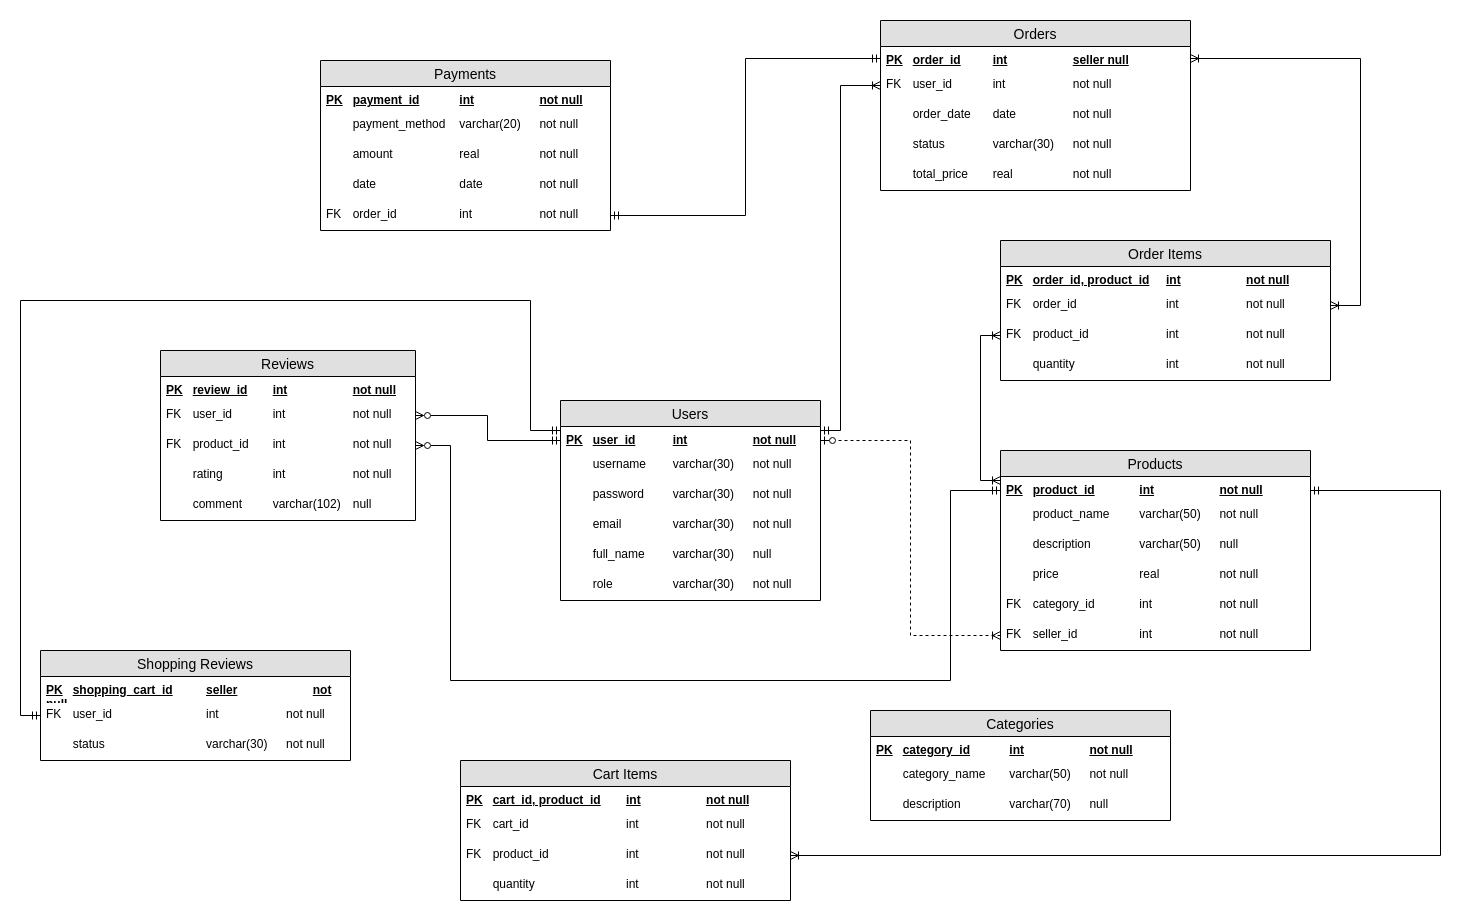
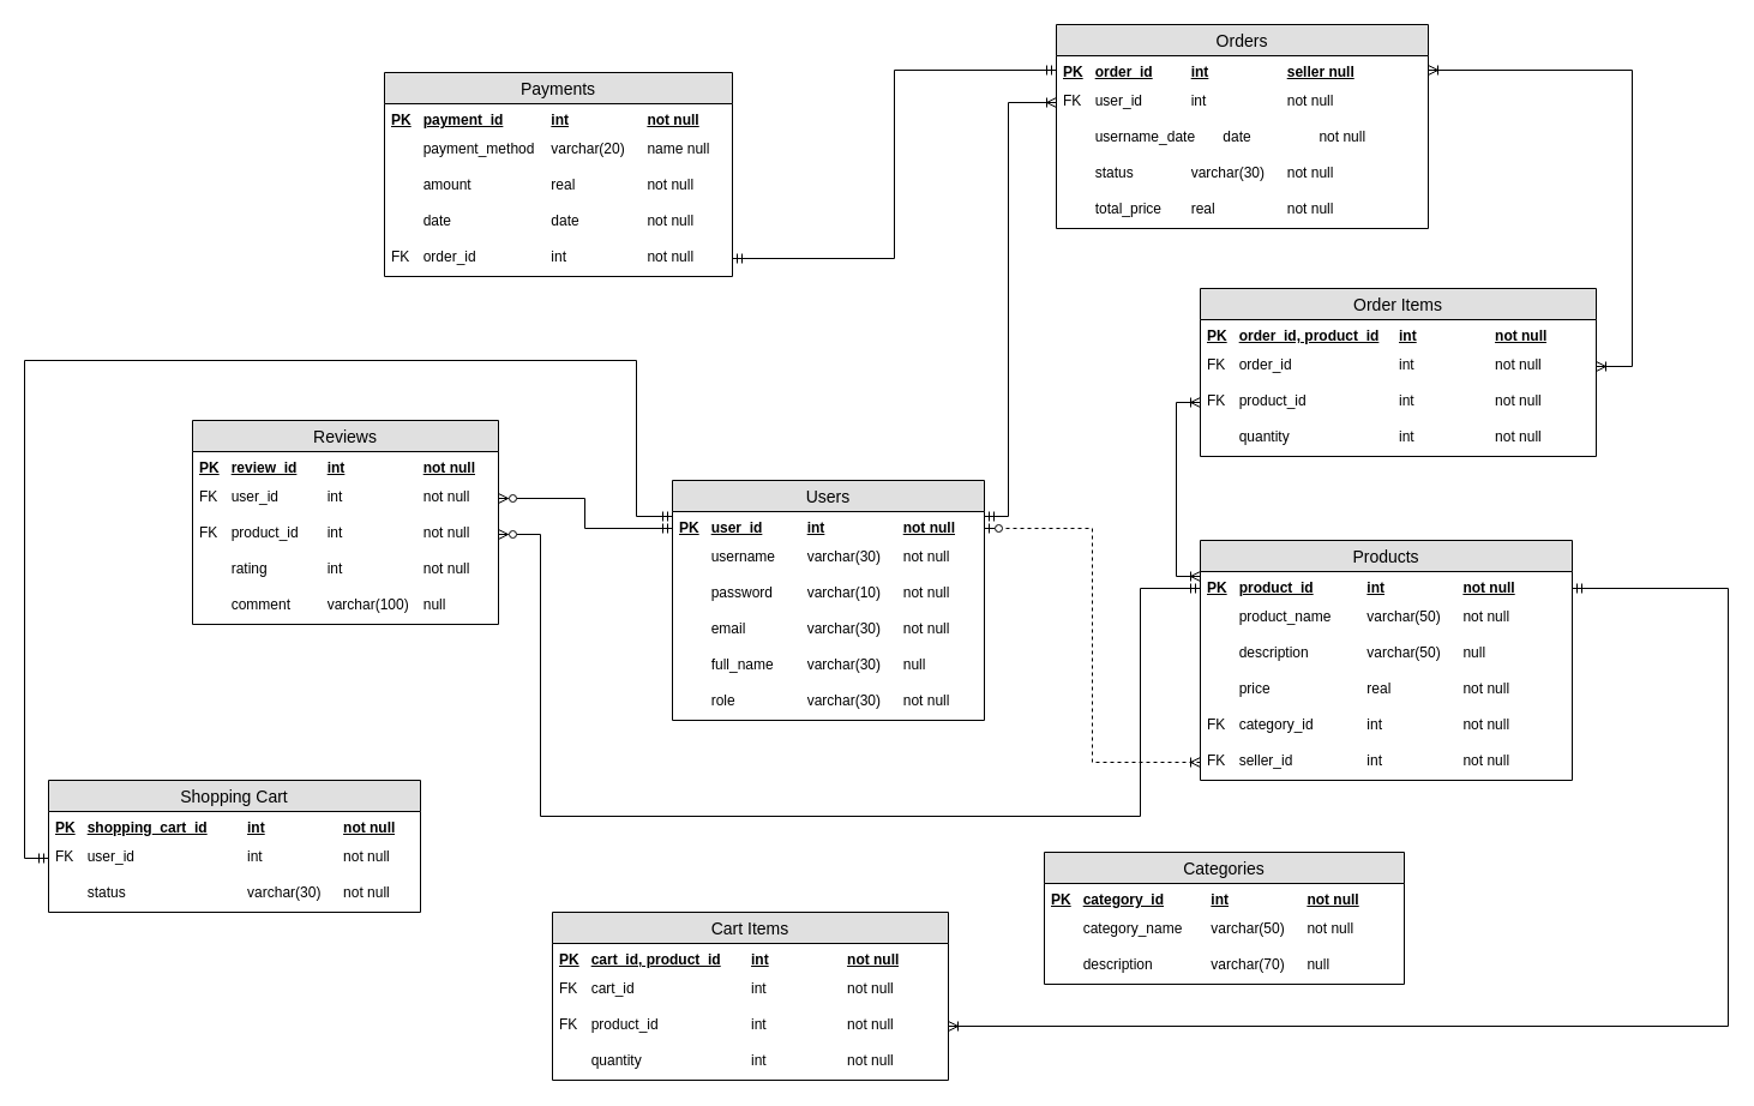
- <mxCell id="23" value="&lt;span style=&quot;font-size:9.0pt;line-height:107%;&lt;br/&gt;font-family:&amp;quot;Helvetica&amp;quot;,sans-serif;mso-fareast-font-family:Calibri;mso-fareast-theme-font:&lt;br/&gt;minor-latin;mso-font-kerning:0pt;mso-ansi-language:BG;mso-fareast-language:&lt;br/&gt;EN-US;mso-bidi-language:AR-SA&quot;&gt;&lt;span style=&quot;white-space: pre;&quot;&gt;&#09;&lt;/span&gt;order_date&amp;nbsp;&lt;/span&gt;&lt;span style=&quot;font-size:9.0pt;line-height:107%;&lt;br/&gt;font-family:&amp;quot;Helvetica&amp;quot;,sans-serif;mso-fareast-font-family:Calibri;mso-fareast-theme-font:&lt;br/&gt;minor-latin;mso-font-kerning:0pt;mso-ansi-language:BG;mso-fareast-language:&lt;br/&gt;EN-US;mso-bidi-language:AR-SA&quot;&gt;&lt;span style=&quot;white-space: pre;&quot;&gt;&#09;&lt;/span&gt;date&lt;span style=&quot;white-space: pre;&quot;&gt;&#09;&lt;/span&gt;&lt;span style=&quot;white-space: pre;&quot;&gt;&#09;&lt;/span&gt;&lt;span style=&quot;white-space: pre;&quot;&gt;&#09;&lt;/span&gt;&lt;/span&gt;not null" style="text;strokeColor=none;fillColor=none;spacingLeft=4;spacingRight=4;overflow=hidden;rotatable=0;points=[[0,0.5],[1,0.5]];portConstraint=eastwest;fontSize=12;whiteSpace=wrap;html=1;" vertex="1" parent="20"><mxGeometry y="80" width="310" height="30" as="geometry" /></mxCell>
+ <mxCell id="23" value="&lt;span style=&quot;font-size:9.0pt;line-height:107%;&lt;br/&gt;font-family:&amp;quot;Helvetica&amp;quot;,sans-serif;mso-fareast-font-family:Calibri;mso-fareast-theme-font:&lt;br/&gt;minor-latin;mso-font-kerning:0pt;mso-ansi-language:BG;mso-fareast-language:&lt;br/&gt;EN-US;mso-bidi-language:AR-SA&quot;&gt;&lt;span style=&quot;white-space: pre;&quot;&gt;&#09;&lt;/span&gt;username_date&amp;nbsp;&lt;/span&gt;&lt;span style=&quot;font-size:9.0pt;line-height:107%;&lt;br/&gt;font-family:&amp;quot;Helvetica&amp;quot;,sans-serif;mso-fareast-font-family:Calibri;mso-fareast-theme-font:&lt;br/&gt;minor-latin;mso-font-kerning:0pt;mso-ansi-language:BG;mso-fareast-language:&lt;br/&gt;EN-US;mso-bidi-language:AR-SA&quot;&gt;&lt;span style=&quot;white-space: pre;&quot;&gt;&#09;&lt;/span&gt;date&lt;span style=&quot;white-space: pre;&quot;&gt;&#09;&lt;/span&gt;&lt;span style=&quot;white-space: pre;&quot;&gt;&#09;&lt;/span&gt;&lt;span style=&quot;white-space: pre;&quot;&gt;&#09;&lt;/span&gt;&lt;/span&gt;not null" style="text;strokeColor=none;fillColor=none;spacingLeft=4;spacingRight=4;overflow=hidden;rotatable=0;points=[[0,0.5],[1,0.5]];portConstraint=eastwest;fontSize=12;whiteSpace=wrap;html=1;" vertex="1" parent="20"><mxGeometry y="80" width="310" height="30" as="geometry" /></mxCell>
- <mxCell id="39" value="&lt;span style=&quot;font-size:9.0pt;line-height:107%;&lt;br/&gt;font-family:&amp;quot;Helvetica&amp;quot;,sans-serif;mso-fareast-font-family:Calibri;mso-fareast-theme-font:&lt;br/&gt;minor-latin;mso-font-kerning:0pt;mso-ansi-language:BG;mso-fareast-language:&lt;br/&gt;EN-US;mso-bidi-language:AR-SA&quot;&gt;&lt;span style=&quot;white-space: pre;&quot;&gt;&#09;&lt;/span&gt;payment_method &lt;span style=&quot;white-space: pre;&quot;&gt;&#09;&lt;/span&gt;varchar(20) &lt;span style=&quot;white-space: pre;&quot;&gt;&#09;&lt;/span&gt;not null&lt;/span&gt;" style="text;strokeColor=none;fillColor=none;spacingLeft=4;spacingRight=4;overflow=hidden;rotatable=0;points=[[0,0.5],[1,0.5]];portConstraint=eastwest;fontSize=12;whiteSpace=wrap;html=1;" vertex="1" parent="37"><mxGeometry y="50" width="290" height="30" as="geometry" /></mxCell>
+ <mxCell id="39" value="&lt;span style=&quot;font-size:9.0pt;line-height:107%;&lt;br/&gt;font-family:&amp;quot;Helvetica&amp;quot;,sans-serif;mso-fareast-font-family:Calibri;mso-fareast-theme-font:&lt;br/&gt;minor-latin;mso-font-kerning:0pt;mso-ansi-language:BG;mso-fareast-language:&lt;br/&gt;EN-US;mso-bidi-language:AR-SA&quot;&gt;&lt;span style=&quot;white-space: pre;&quot;&gt;&#09;&lt;/span&gt;payment_method &lt;span style=&quot;white-space: pre;&quot;&gt;&#09;&lt;/span&gt;varchar(20) &lt;span style=&quot;white-space: pre;&quot;&gt;&#09;&lt;/span&gt;name null&lt;/span&gt;" style="text;strokeColor=none;fillColor=none;spacingLeft=4;spacingRight=4;overflow=hidden;rotatable=0;points=[[0,0.5],[1,0.5]];portConstraint=eastwest;fontSize=12;whiteSpace=wrap;html=1;" vertex="1" parent="37"><mxGeometry y="50" width="290" height="30" as="geometry" /></mxCell>
- <mxCell id="5" value="&lt;span style=&quot;white-space: pre;&quot;&gt;&#09;&lt;/span&gt;password&amp;nbsp;&lt;span style=&quot;white-space: pre;&quot;&gt;&#09;&lt;/span&gt;varchar(30)&amp;nbsp;&lt;span style=&quot;white-space: pre;&quot;&gt;&#09;&lt;/span&gt;not null" style="text;strokeColor=none;fillColor=none;spacingLeft=4;spacingRight=4;overflow=hidden;rotatable=0;points=[[0,0.5],[1,0.5]];portConstraint=eastwest;fontSize=12;whiteSpace=wrap;html=1;" vertex="1" parent="2"><mxGeometry y="80" width="260" height="30" as="geometry" /></mxCell>
+ <mxCell id="5" value="&lt;span style=&quot;white-space: pre;&quot;&gt;&#09;&lt;/span&gt;password&amp;nbsp;&lt;span style=&quot;white-space: pre;&quot;&gt;&#09;&lt;/span&gt;varchar(10)&amp;nbsp;&lt;span style=&quot;white-space: pre;&quot;&gt;&#09;&lt;/span&gt;not null" style="text;strokeColor=none;fillColor=none;spacingLeft=4;spacingRight=4;overflow=hidden;rotatable=0;points=[[0,0.5],[1,0.5]];portConstraint=eastwest;fontSize=12;whiteSpace=wrap;html=1;" vertex="1" parent="2"><mxGeometry y="80" width="260" height="30" as="geometry" /></mxCell>
- <mxCell id="36" value="&lt;span style=&quot;white-space: pre;&quot;&gt;&#09;&lt;/span&gt;&lt;span style=&quot;font-size:9.0pt;line-height:107%;&lt;br/&gt;font-family:&amp;quot;Helvetica&amp;quot;,sans-serif;mso-fareast-font-family:Calibri;mso-fareast-theme-font:&lt;br/&gt;minor-latin;mso-font-kerning:0pt;mso-ansi-language:BG;mso-fareast-language:&lt;br/&gt;EN-US;mso-bidi-language:AR-SA&quot;&gt;comment&amp;nbsp;&lt;/span&gt;&lt;span style=&quot;white-space: pre;&quot;&gt;&#09;&lt;/span&gt;varchar(102)&lt;span style=&quot;white-space: pre;&quot;&gt;&#09;&lt;/span&gt;null" style="text;strokeColor=none;fillColor=none;spacingLeft=4;spacingRight=4;overflow=hidden;rotatable=0;points=[[0,0.5],[1,0.5]];portConstraint=eastwest;fontSize=12;whiteSpace=wrap;html=1;" vertex="1" parent="31"><mxGeometry y="140" width="255" height="30" as="geometry" /></mxCell>
+ <mxCell id="36" value="&lt;span style=&quot;white-space: pre;&quot;&gt;&#09;&lt;/span&gt;&lt;span style=&quot;font-size:9.0pt;line-height:107%;&lt;br/&gt;font-family:&amp;quot;Helvetica&amp;quot;,sans-serif;mso-fareast-font-family:Calibri;mso-fareast-theme-font:&lt;br/&gt;minor-latin;mso-font-kerning:0pt;mso-ansi-language:BG;mso-fareast-language:&lt;br/&gt;EN-US;mso-bidi-language:AR-SA&quot;&gt;comment&amp;nbsp;&lt;/span&gt;&lt;span style=&quot;white-space: pre;&quot;&gt;&#09;&lt;/span&gt;varchar(100)&lt;span style=&quot;white-space: pre;&quot;&gt;&#09;&lt;/span&gt;null" style="text;strokeColor=none;fillColor=none;spacingLeft=4;spacingRight=4;overflow=hidden;rotatable=0;points=[[0,0.5],[1,0.5]];portConstraint=eastwest;fontSize=12;whiteSpace=wrap;html=1;" vertex="1" parent="31"><mxGeometry y="140" width="255" height="30" as="geometry" /></mxCell>
- <mxCell id="26" value="Shopping Reviews" style="swimlane;fontStyle=0;childLayout=stackLayout;horizontal=1;startSize=26;horizontalStack=0;resizeParent=1;resizeParentMax=0;resizeLast=0;collapsible=1;marginBottom=0;align=center;fontSize=14;fillColor=#E0E0E0;" vertex="1" parent="1"><mxGeometry x="40" y="650" width="310" height="110" as="geometry" /></mxCell>
+ <mxCell id="26" value="Shopping Cart" style="swimlane;fontStyle=0;childLayout=stackLayout;horizontal=1;startSize=26;horizontalStack=0;resizeParent=1;resizeParentMax=0;resizeLast=0;collapsible=1;marginBottom=0;align=center;fontSize=14;fillColor=#E0E0E0;" vertex="1" parent="1"><mxGeometry x="40" y="650" width="310" height="110" as="geometry" /></mxCell>
- <mxCell id="27" value="&lt;span style=&quot;font-weight: 700; text-decoration-line: underline;&quot;&gt;PK&lt;span style=&quot;white-space: pre;&quot;&gt;&#09;&lt;/span&gt;shopping_cart_id&lt;/span&gt;&lt;span style=&quot;font-size: 9pt; line-height: 107%; font-family: Helvetica, sans-serif;&quot;&gt;&amp;nbsp;&lt;/span&gt;&lt;span style=&quot;font-weight: 700; white-space: pre;&quot;&gt;&#09;&lt;/span&gt;&lt;span style=&quot;font-weight: 700; white-space: pre;&quot;&gt;&#09;&lt;/span&gt;&lt;span style=&quot;font-weight: 700; text-decoration-line: underline;&quot;&gt;seller&lt;/span&gt;&lt;span style=&quot;font-weight: 700; white-space: pre;&quot;&gt;&#09;&lt;/span&gt;&lt;span style=&quot;font-weight: 700; white-space: pre;&quot;&gt;&#09;&lt;span style=&quot;white-space: pre;&quot;&gt;&#09;&lt;/span&gt;&lt;/span&gt;&lt;span style=&quot;font-weight: 700; text-decoration-line: underline;&quot;&gt;not null&lt;/span&gt;" style="text;strokeColor=none;fillColor=none;spacingLeft=4;spacingRight=4;overflow=hidden;rotatable=0;points=[[0,0.5],[1,0.5]];portConstraint=eastwest;fontSize=12;whiteSpace=wrap;html=1;" vertex="1" parent="26"><mxGeometry y="26" width="310" height="24" as="geometry" /></mxCell>
+ <mxCell id="27" value="&lt;span style=&quot;font-weight: 700; text-decoration-line: underline;&quot;&gt;PK&lt;span style=&quot;white-space: pre;&quot;&gt;&#09;&lt;/span&gt;shopping_cart_id&lt;/span&gt;&lt;span style=&quot;font-size: 9pt; line-height: 107%; font-family: Helvetica, sans-serif;&quot;&gt;&amp;nbsp;&lt;/span&gt;&lt;span style=&quot;font-weight: 700; white-space: pre;&quot;&gt;&#09;&lt;/span&gt;&lt;span style=&quot;font-weight: 700; white-space: pre;&quot;&gt;&#09;&lt;/span&gt;&lt;span style=&quot;font-weight: 700; text-decoration-line: underline;&quot;&gt;int&lt;/span&gt;&lt;span style=&quot;font-weight: 700; white-space: pre;&quot;&gt;&#09;&lt;/span&gt;&lt;span style=&quot;font-weight: 700; white-space: pre;&quot;&gt;&#09;&lt;span style=&quot;white-space: pre;&quot;&gt;&#09;&lt;/span&gt;&lt;/span&gt;&lt;span style=&quot;font-weight: 700; text-decoration-line: underline;&quot;&gt;not null&lt;/span&gt;" style="text;strokeColor=none;fillColor=none;spacingLeft=4;spacingRight=4;overflow=hidden;rotatable=0;points=[[0,0.5],[1,0.5]];portConstraint=eastwest;fontSize=12;whiteSpace=wrap;html=1;" vertex="1" parent="26"><mxGeometry y="26" width="310" height="24" as="geometry" /></mxCell>
